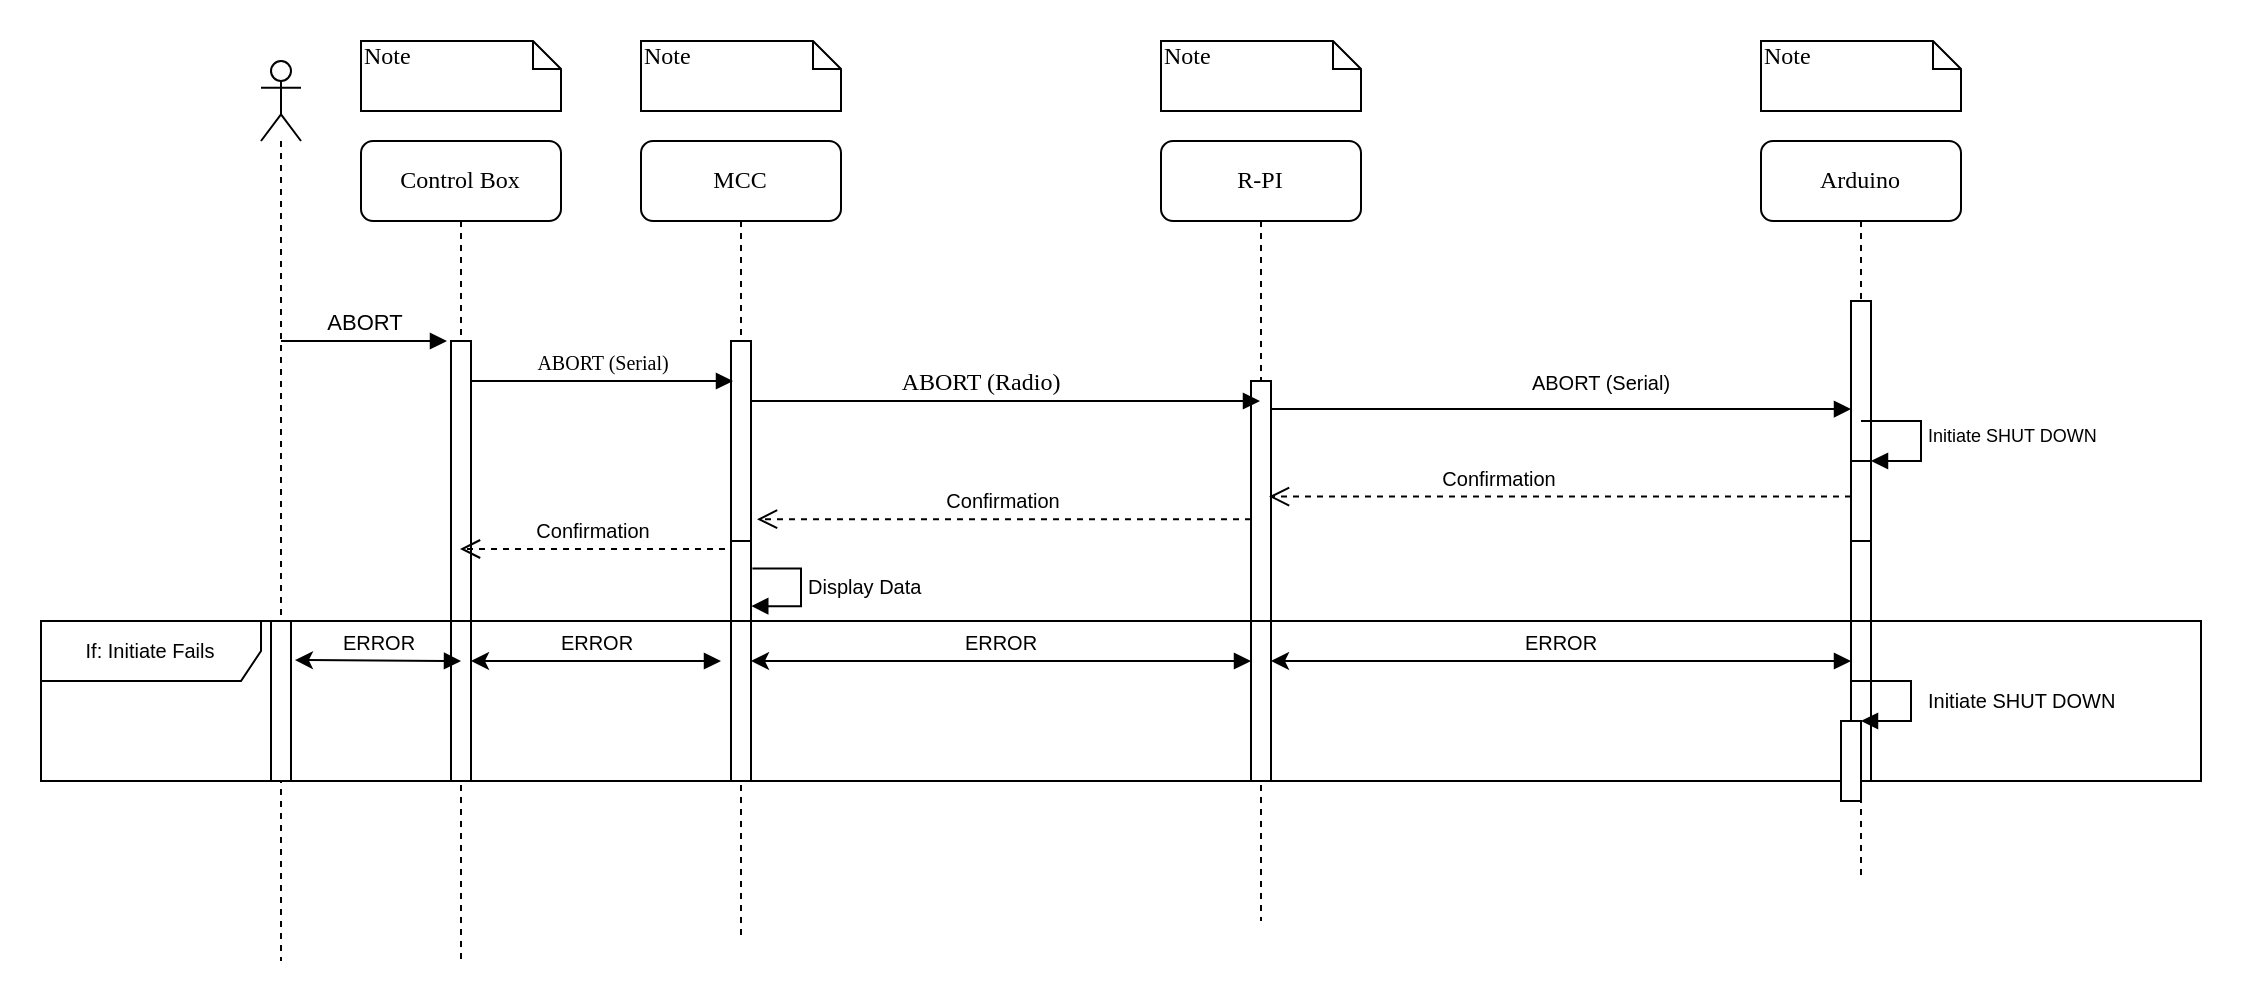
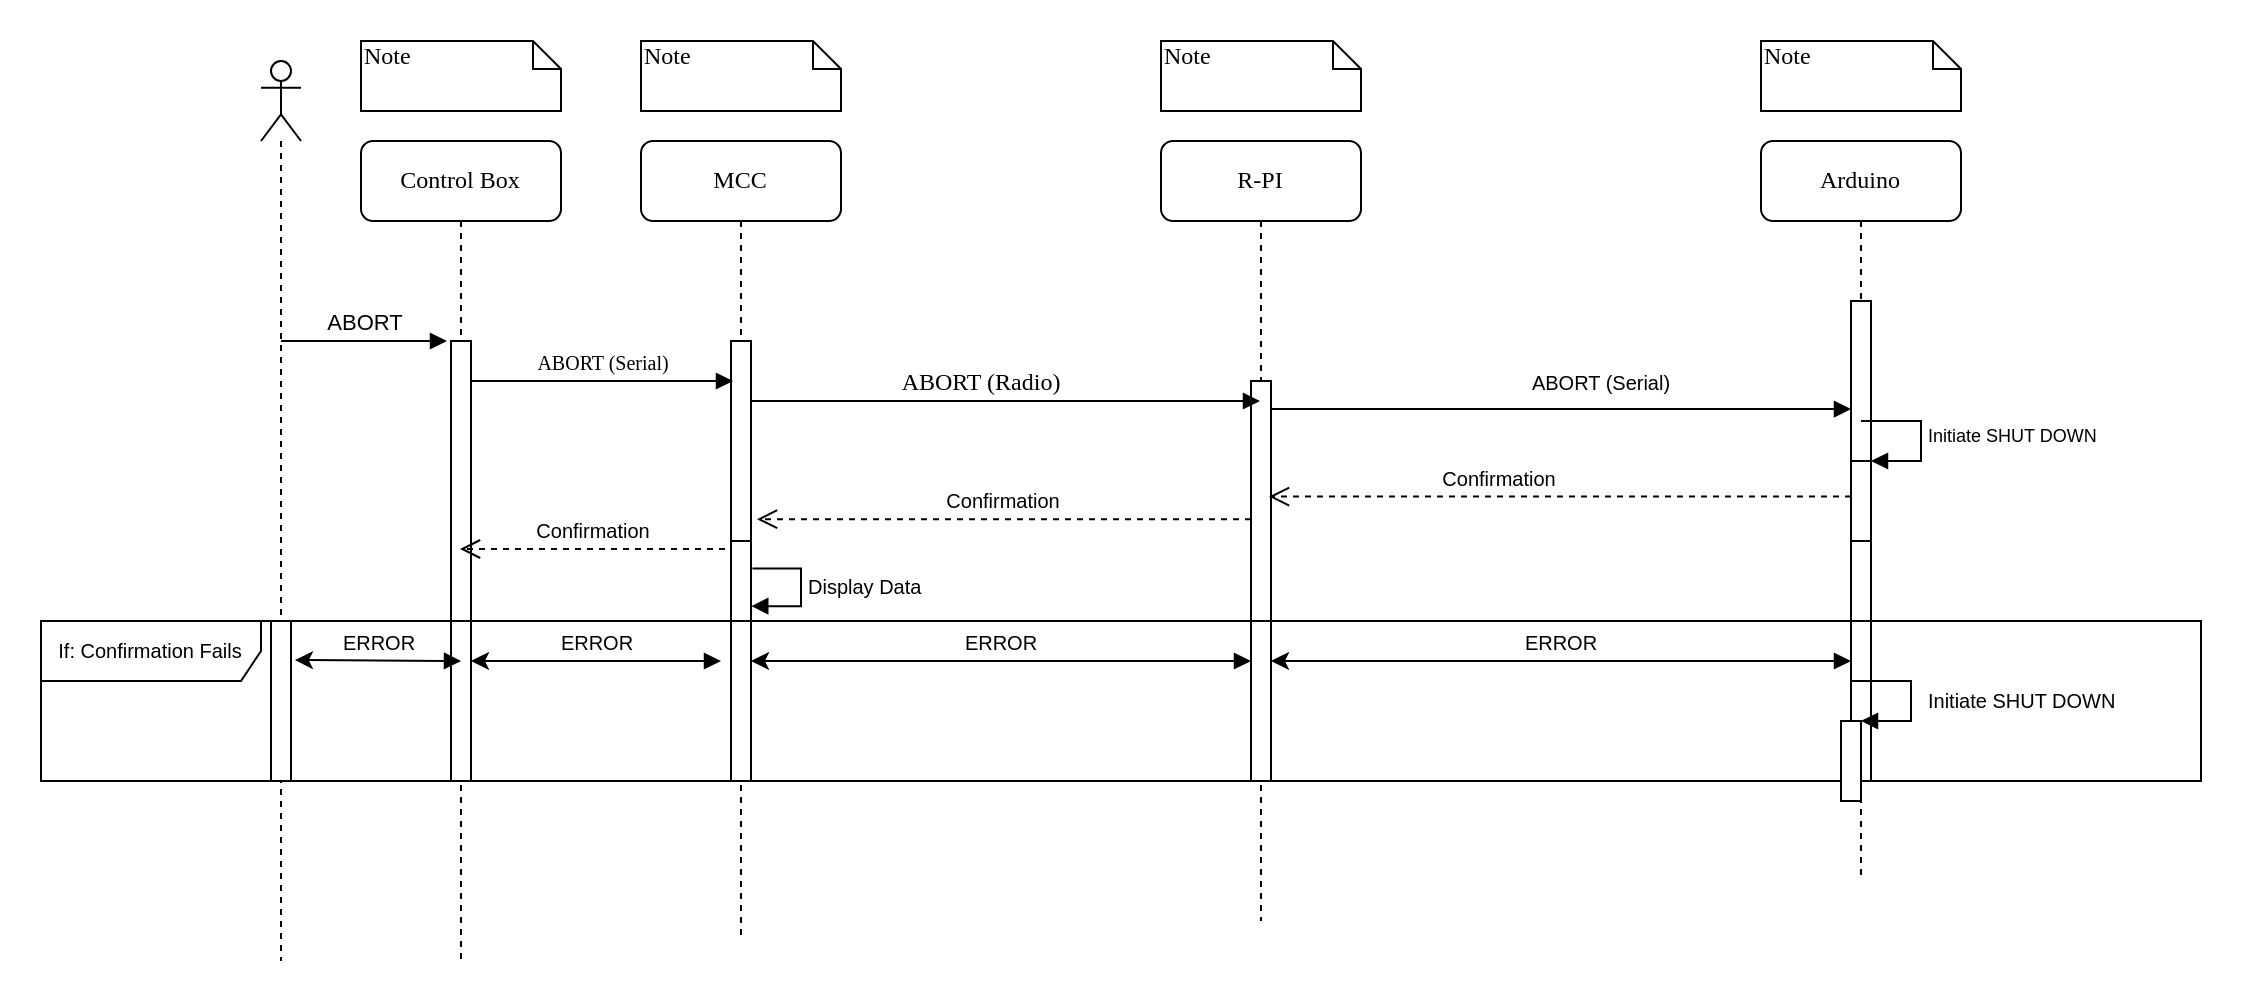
- <mxCell id="26" value="If: Initiate Fails" style="shape=umlFrame;whiteSpace=wrap;html=1;fontSize=10;width=110;height=30;" parent="1" vertex="1"><mxGeometry x="20" y="310" width="1080" height="80" as="geometry" /></mxCell>
+ <mxCell id="26" value="If: Confirmation Fails" style="shape=umlFrame;whiteSpace=wrap;html=1;fontSize=10;width=110;height=30;" parent="1" vertex="1"><mxGeometry x="20" y="310" width="1080" height="80" as="geometry" /></mxCell>
